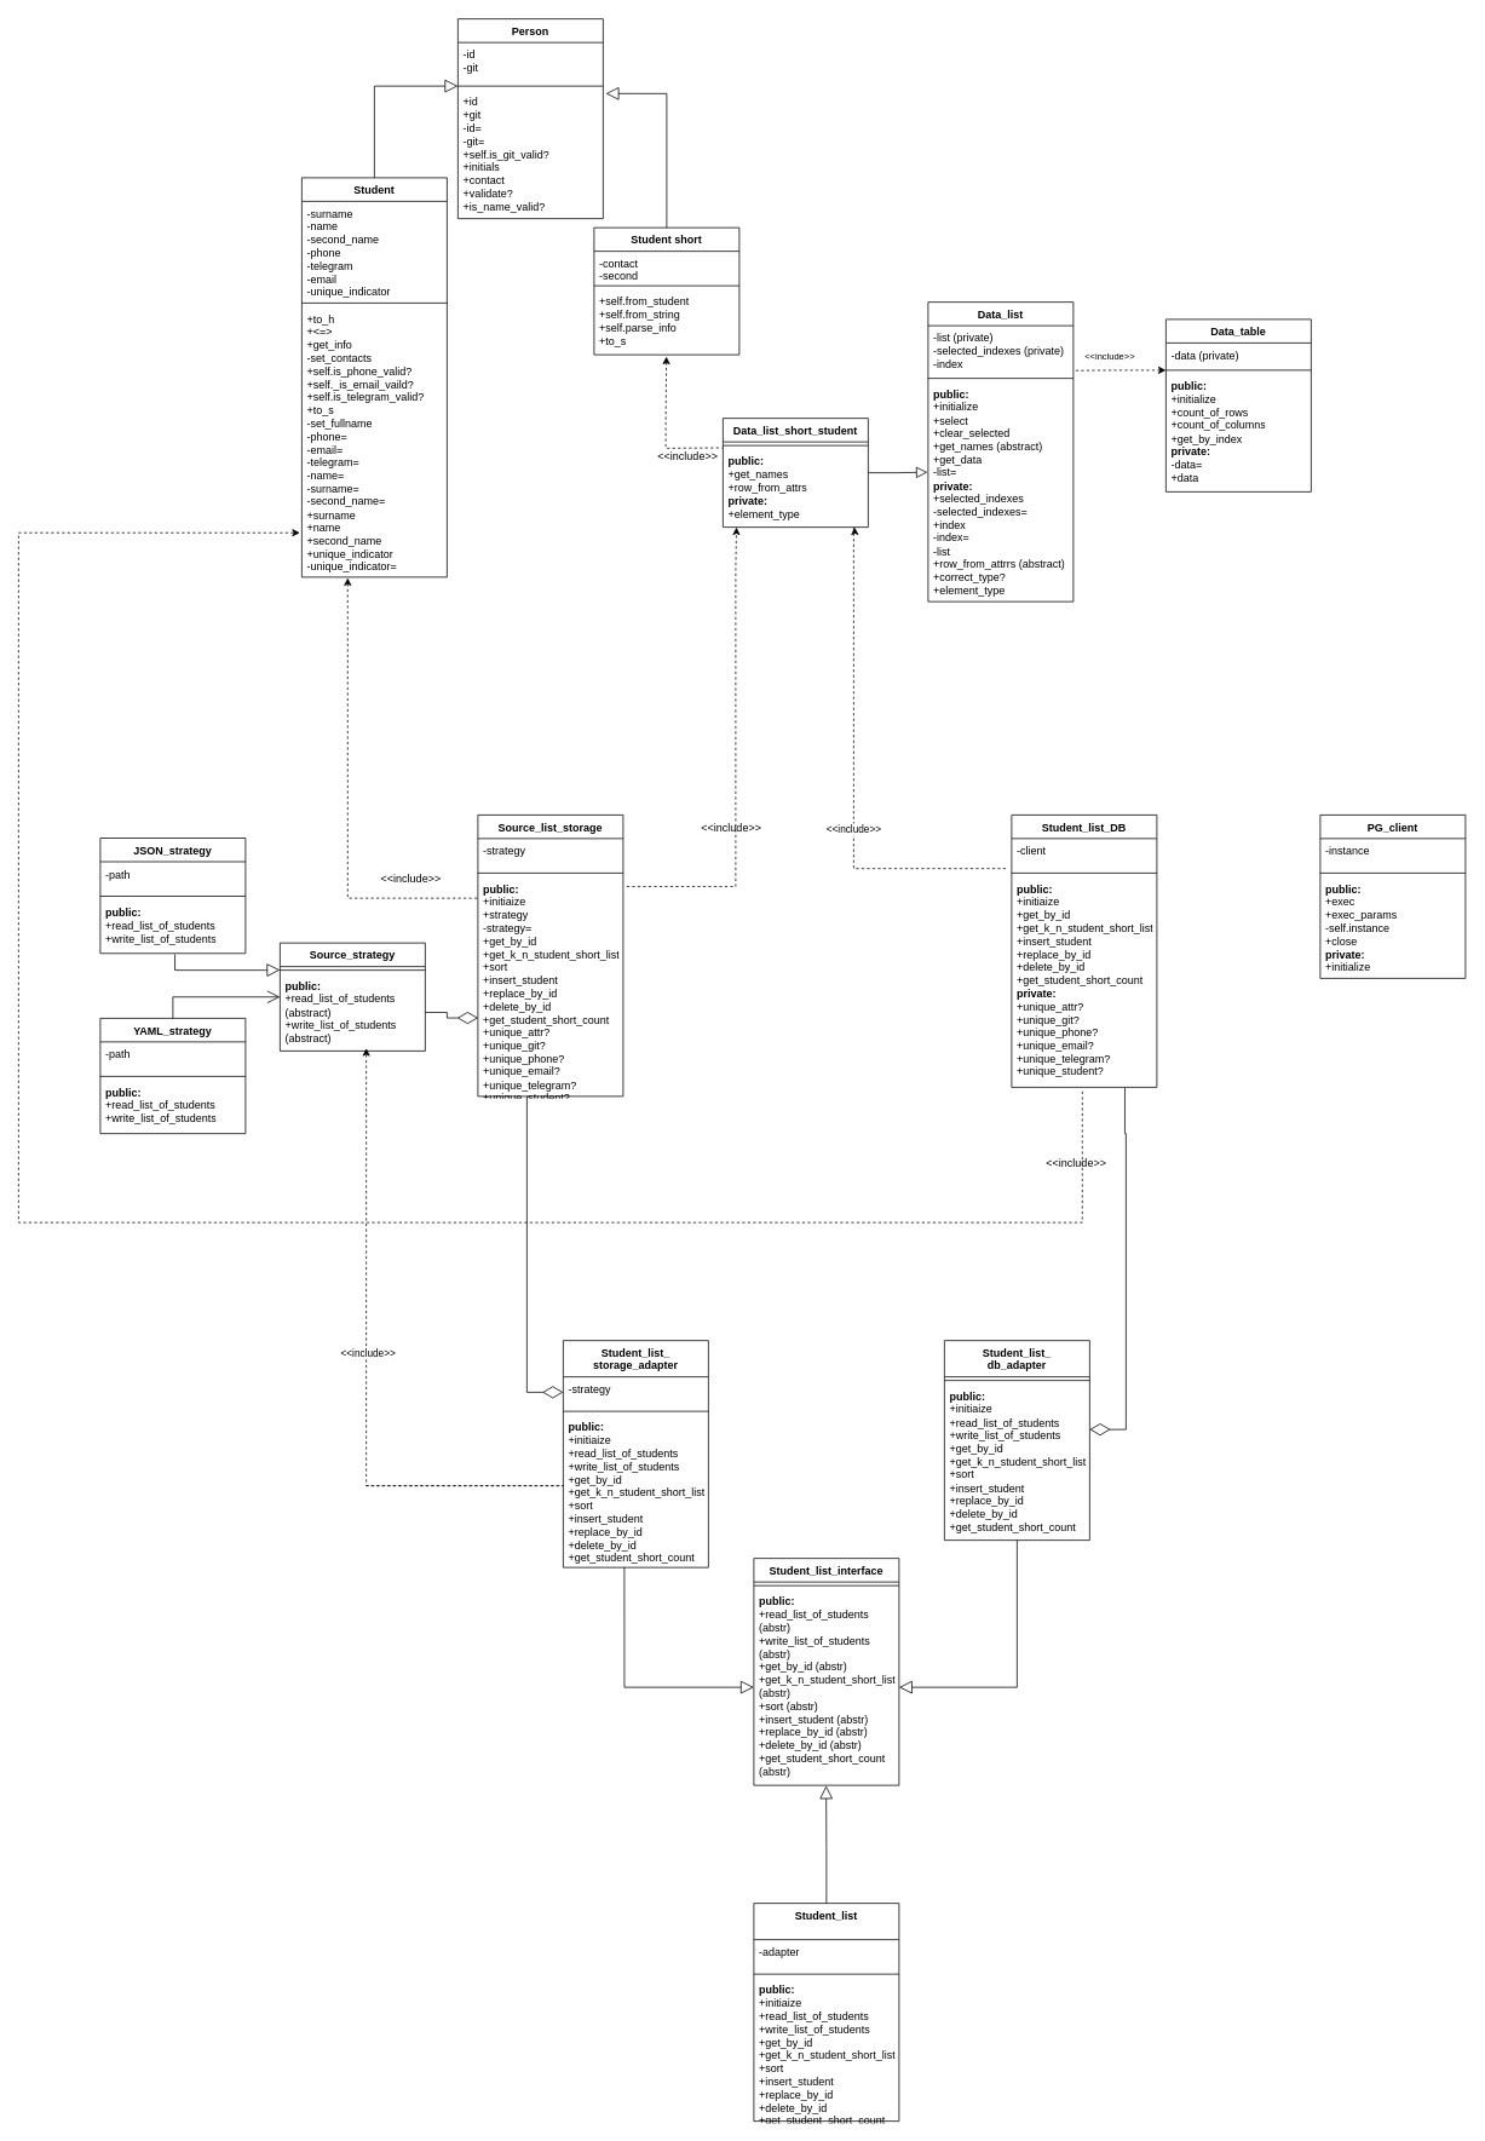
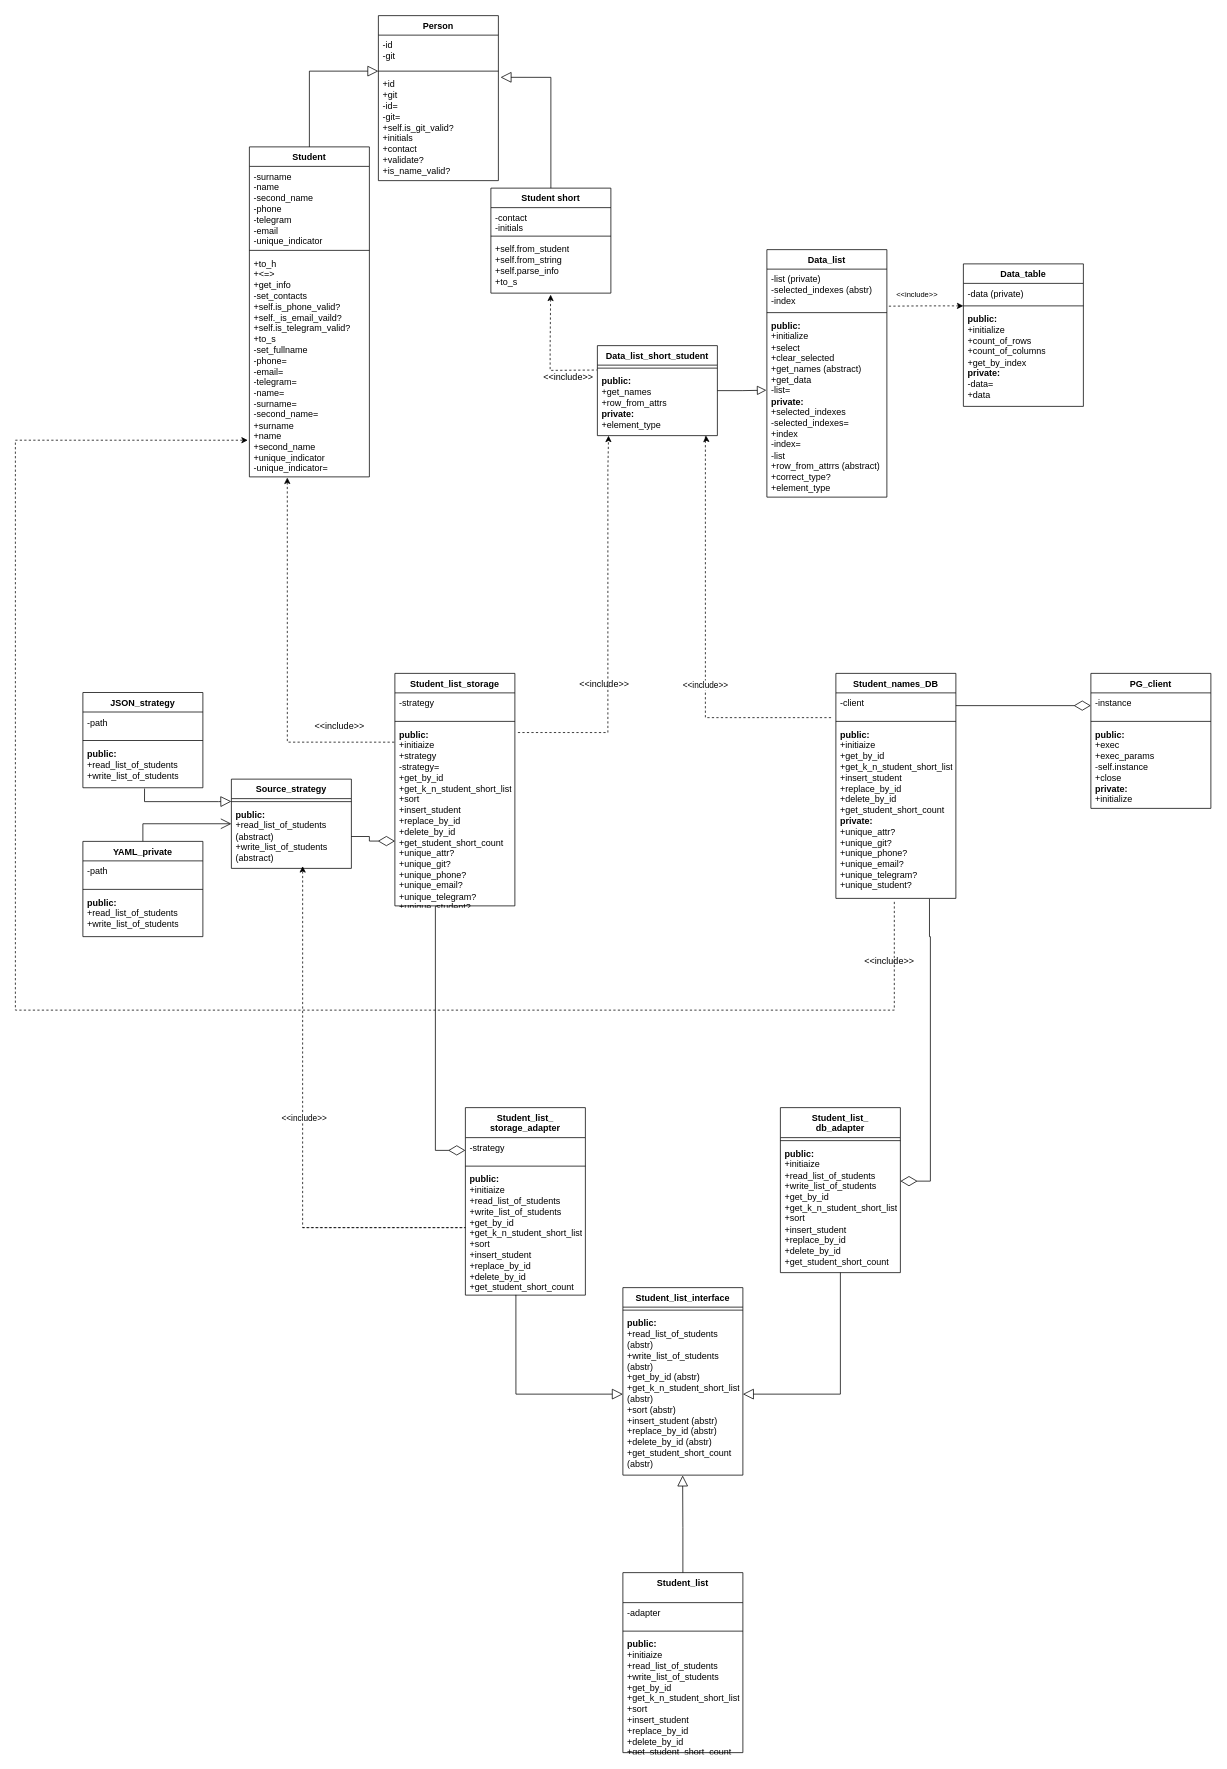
- <mxCell id="12" value="&lt;div&gt;-contact&lt;/div&gt;&lt;div&gt;-second&lt;br&gt;&lt;/div&gt;" style="text;strokeColor=none;fillColor=none;align=left;verticalAlign=top;spacingLeft=4;spacingRight=4;overflow=hidden;rotatable=0;points=[[0,0.5],[1,0.5]];portConstraint=eastwest;whiteSpace=wrap;html=1;" vertex="1" parent="11"><mxGeometry y="26" width="160" height="34" as="geometry" /></mxCell>
+ <mxCell id="12" value="&lt;div&gt;-contact&lt;/div&gt;&lt;div&gt;-initials&lt;br&gt;&lt;/div&gt;" style="text;strokeColor=none;fillColor=none;align=left;verticalAlign=top;spacingLeft=4;spacingRight=4;overflow=hidden;rotatable=0;points=[[0,0.5],[1,0.5]];portConstraint=eastwest;whiteSpace=wrap;html=1;" vertex="1" parent="11"><mxGeometry y="26" width="160" height="34" as="geometry" /></mxCell>
- <mxCell id="23" value="&lt;div&gt;-list (private)&lt;/div&gt;&lt;div&gt;-selected_indexes (private)&lt;/div&gt;&lt;div&gt;-index&lt;br&gt;&lt;/div&gt;" style="text;strokeColor=none;fillColor=none;align=left;verticalAlign=top;spacingLeft=4;spacingRight=4;overflow=hidden;rotatable=0;points=[[0,0.5],[1,0.5]];portConstraint=eastwest;whiteSpace=wrap;html=1;" vertex="1" parent="22"><mxGeometry y="26" width="160" height="54" as="geometry" /></mxCell>
+ <mxCell id="23" value="&lt;div&gt;-list (private)&lt;/div&gt;&lt;div&gt;-selected_indexes (abstr)&lt;/div&gt;&lt;div&gt;-index&lt;br&gt;&lt;/div&gt;" style="text;strokeColor=none;fillColor=none;align=left;verticalAlign=top;spacingLeft=4;spacingRight=4;overflow=hidden;rotatable=0;points=[[0,0.5],[1,0.5]];portConstraint=eastwest;whiteSpace=wrap;html=1;" vertex="1" parent="22"><mxGeometry y="26" width="160" height="54" as="geometry" /></mxCell>
- <mxCell id="43" value="Source_list_storage" style="swimlane;fontStyle=1;align=center;verticalAlign=top;childLayout=stackLayout;horizontal=1;startSize=26;horizontalStack=0;resizeParent=1;resizeParentMax=0;resizeLast=0;collapsible=1;marginBottom=0;whiteSpace=wrap;html=1;" vertex="1" parent="1"><mxGeometry x="526" y="897" width="160" height="310" as="geometry"><mxRectangle x="520" y="310" width="110" height="30" as="alternateBounds" /></mxGeometry></mxCell>
+ <mxCell id="43" value="Student_list_storage" style="swimlane;fontStyle=1;align=center;verticalAlign=top;childLayout=stackLayout;horizontal=1;startSize=26;horizontalStack=0;resizeParent=1;resizeParentMax=0;resizeLast=0;collapsible=1;marginBottom=0;whiteSpace=wrap;html=1;" vertex="1" parent="1"><mxGeometry x="526" y="897" width="160" height="310" as="geometry"><mxRectangle x="520" y="310" width="110" height="30" as="alternateBounds" /></mxGeometry></mxCell>
- <mxCell id="61" value="Student_list_DB" style="swimlane;fontStyle=1;align=center;verticalAlign=top;childLayout=stackLayout;horizontal=1;startSize=26;horizontalStack=0;resizeParent=1;resizeParentMax=0;resizeLast=0;collapsible=1;marginBottom=0;whiteSpace=wrap;html=1;" vertex="1" parent="1"><mxGeometry x="1114" y="897" width="160" height="300" as="geometry"><mxRectangle x="520" y="310" width="110" height="30" as="alternateBounds" /></mxGeometry></mxCell>
+ <mxCell id="61" value="Student_names_DB" style="swimlane;fontStyle=1;align=center;verticalAlign=top;childLayout=stackLayout;horizontal=1;startSize=26;horizontalStack=0;resizeParent=1;resizeParentMax=0;resizeLast=0;collapsible=1;marginBottom=0;whiteSpace=wrap;html=1;" vertex="1" parent="1"><mxGeometry x="1114" y="897" width="160" height="300" as="geometry"><mxRectangle x="520" y="310" width="110" height="30" as="alternateBounds" /></mxGeometry></mxCell>
+ <mxCell id="65" style="edgeStyle=orthogonalEdgeStyle;rounded=0;orthogonalLoop=1;jettySize=auto;html=1;entryX=0;entryY=0.5;entryDx=0;entryDy=0;endArrow=diamondThin;endFill=0;endSize=20;" edge="1" parent="1" source="62" target="57"><mxGeometry relative="1" as="geometry" /></mxCell>
- <mxCell id="47" value="YAML_strategy" style="swimlane;fontStyle=1;align=center;verticalAlign=top;childLayout=stackLayout;horizontal=1;startSize=26;horizontalStack=0;resizeParent=1;resizeParentMax=0;resizeLast=0;collapsible=1;marginBottom=0;whiteSpace=wrap;html=1;" vertex="1" parent="1"><mxGeometry x="110" y="1121" width="160" height="127" as="geometry"><mxRectangle x="520" y="310" width="110" height="30" as="alternateBounds" /></mxGeometry></mxCell>
+ <mxCell id="47" value="YAML_private" style="swimlane;fontStyle=1;align=center;verticalAlign=top;childLayout=stackLayout;horizontal=1;startSize=26;horizontalStack=0;resizeParent=1;resizeParentMax=0;resizeLast=0;collapsible=1;marginBottom=0;whiteSpace=wrap;html=1;" vertex="1" parent="1"><mxGeometry x="110" y="1121" width="160" height="127" as="geometry"><mxRectangle x="520" y="310" width="110" height="30" as="alternateBounds" /></mxGeometry></mxCell>
